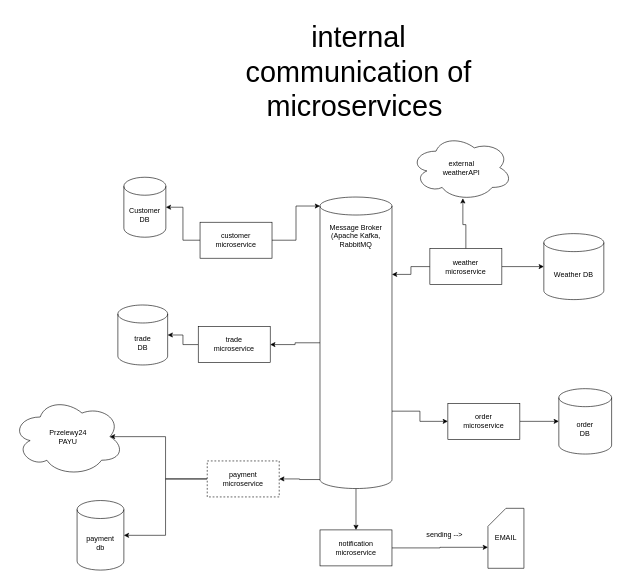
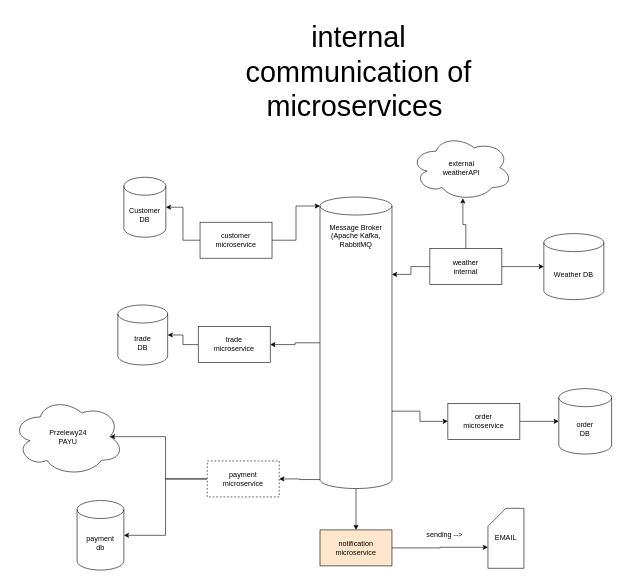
- <mxCell id="17" value="weather&lt;br&gt;microservice" style="rounded=0;whiteSpace=wrap;html=1;" vertex="1" parent="1"><mxGeometry x="716.2" y="414" width="120" height="60" as="geometry" /></mxCell>
+ <mxCell id="17" value="weather&lt;br&gt;internal" style="rounded=0;whiteSpace=wrap;html=1;" vertex="1" parent="1"><mxGeometry x="716.2" y="414" width="120" height="60" as="geometry" /></mxCell>
- <mxCell id="6" value="notification&lt;br&gt;microservice" style="rounded=0;whiteSpace=wrap;html=1;" vertex="1" parent="1"><mxGeometry x="533" y="883" width="120" height="60" as="geometry" /></mxCell>
+ <mxCell id="6" value="notification&lt;br&gt;microservice" style="rounded=0;whiteSpace=wrap;html=1;fillColor=#ffe6cc;" vertex="1" parent="1"><mxGeometry x="533" y="883" width="120" height="60" as="geometry" /></mxCell>
